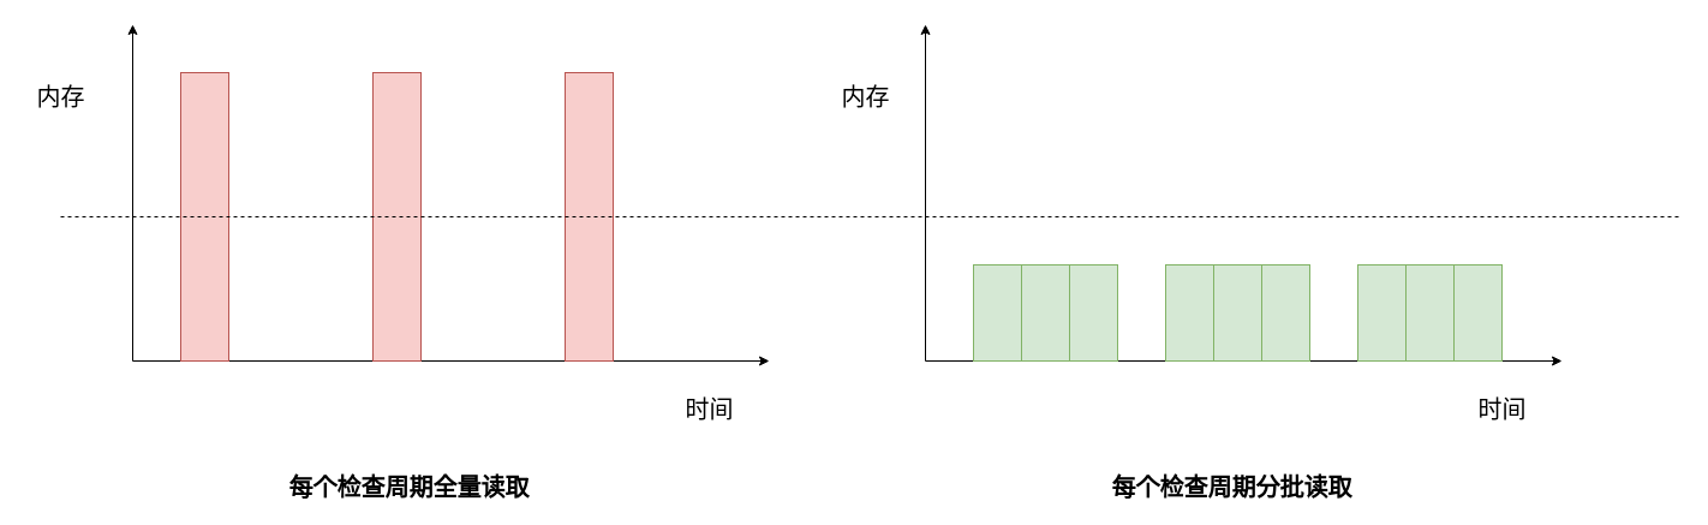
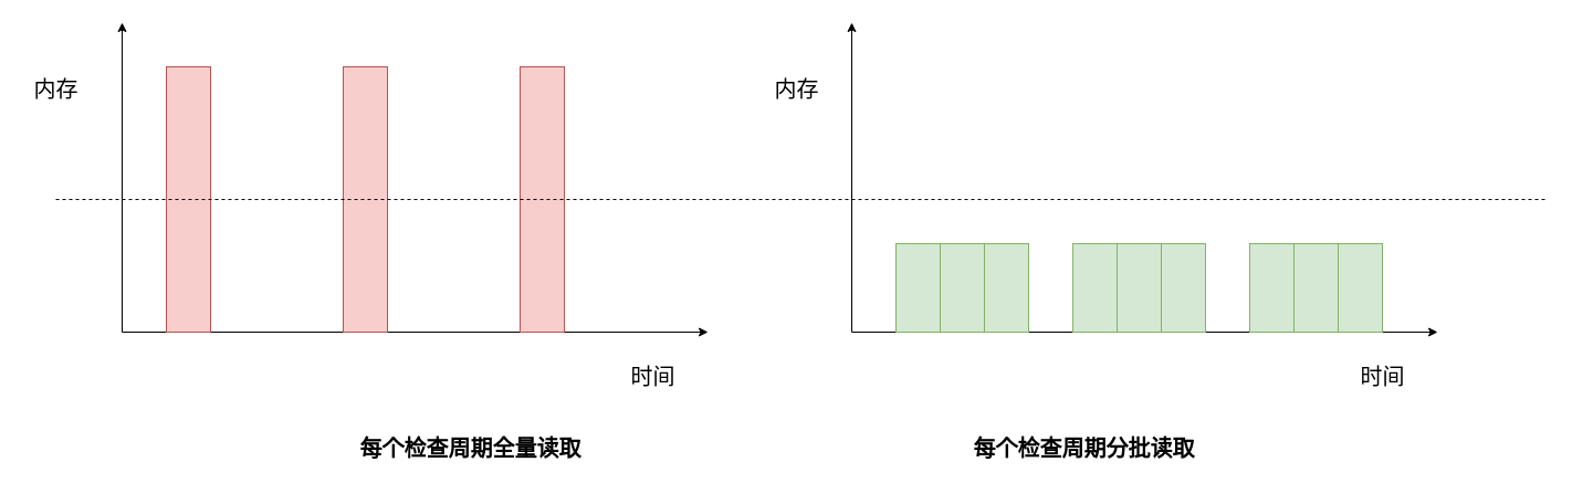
- <mxCell id="23" value="每个检查周期全量读取" style="text;strokeColor=none;fillColor=none;html=1;fontSize=20;fontStyle=1;verticalAlign=middle;align=center;" vertex="1" parent="1"><mxGeometry x="130" y="395" width="420" height="20" as="geometry" /></mxCell>
+ <mxCell id="23" value="每个检查周期全量读取" style="text;strokeColor=none;fillColor=none;html=1;fontSize=20;fontStyle=1;verticalAlign=middle;align=center;" vertex="1" parent="1"><mxGeometry x="215" y="395" width="420" height="20" as="geometry" /></mxCell>
- <mxCell id="24" value="每个检查周期分批读取" style="text;strokeColor=none;fillColor=none;html=1;fontSize=20;fontStyle=1;verticalAlign=middle;align=center;" vertex="1" parent="1"><mxGeometry x="815" y="395" width="420" height="20" as="geometry" /></mxCell>
+ <mxCell id="24" value="每个检查周期分批读取" style="text;strokeColor=none;fillColor=none;html=1;fontSize=20;fontStyle=1;verticalAlign=middle;align=center;" vertex="1" parent="1"><mxGeometry x="770" y="395" width="420" height="20" as="geometry" /></mxCell>
